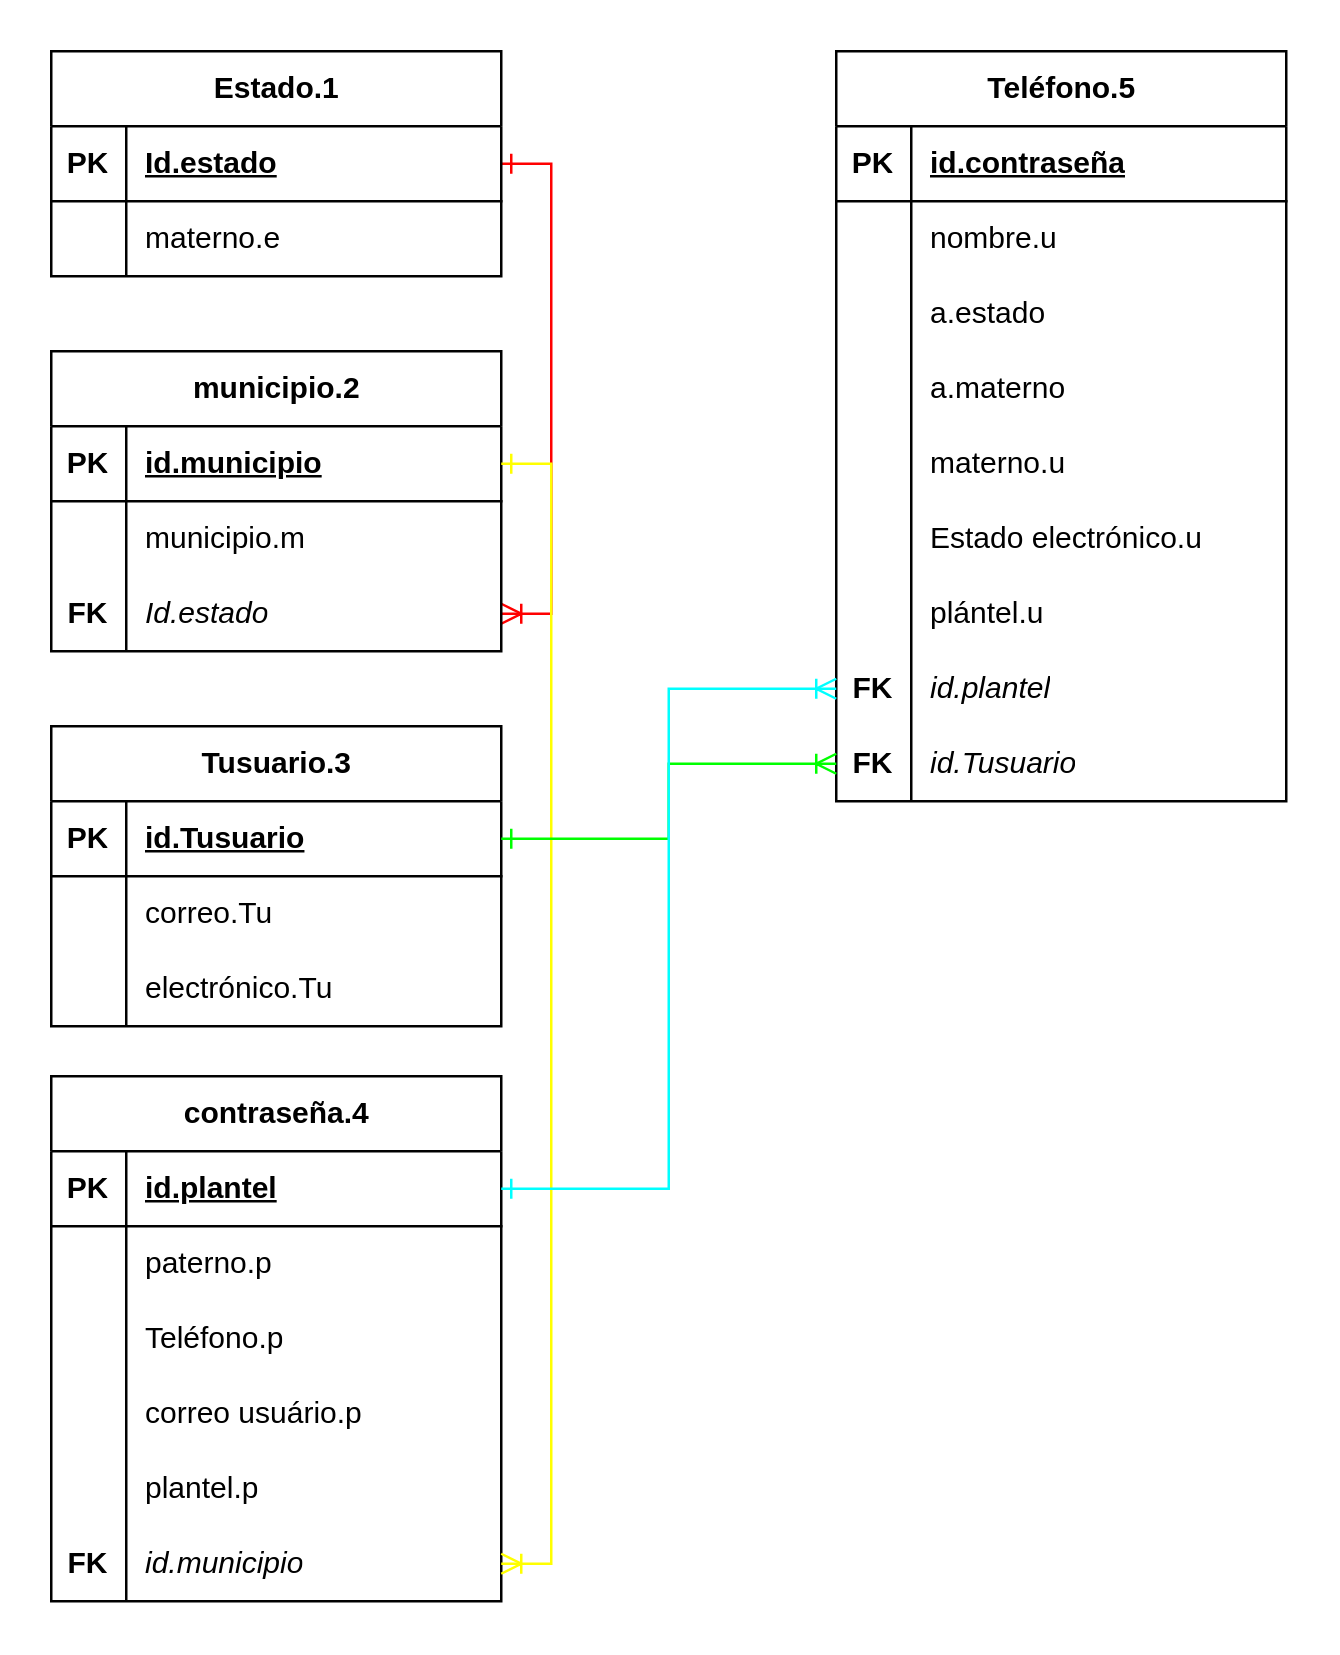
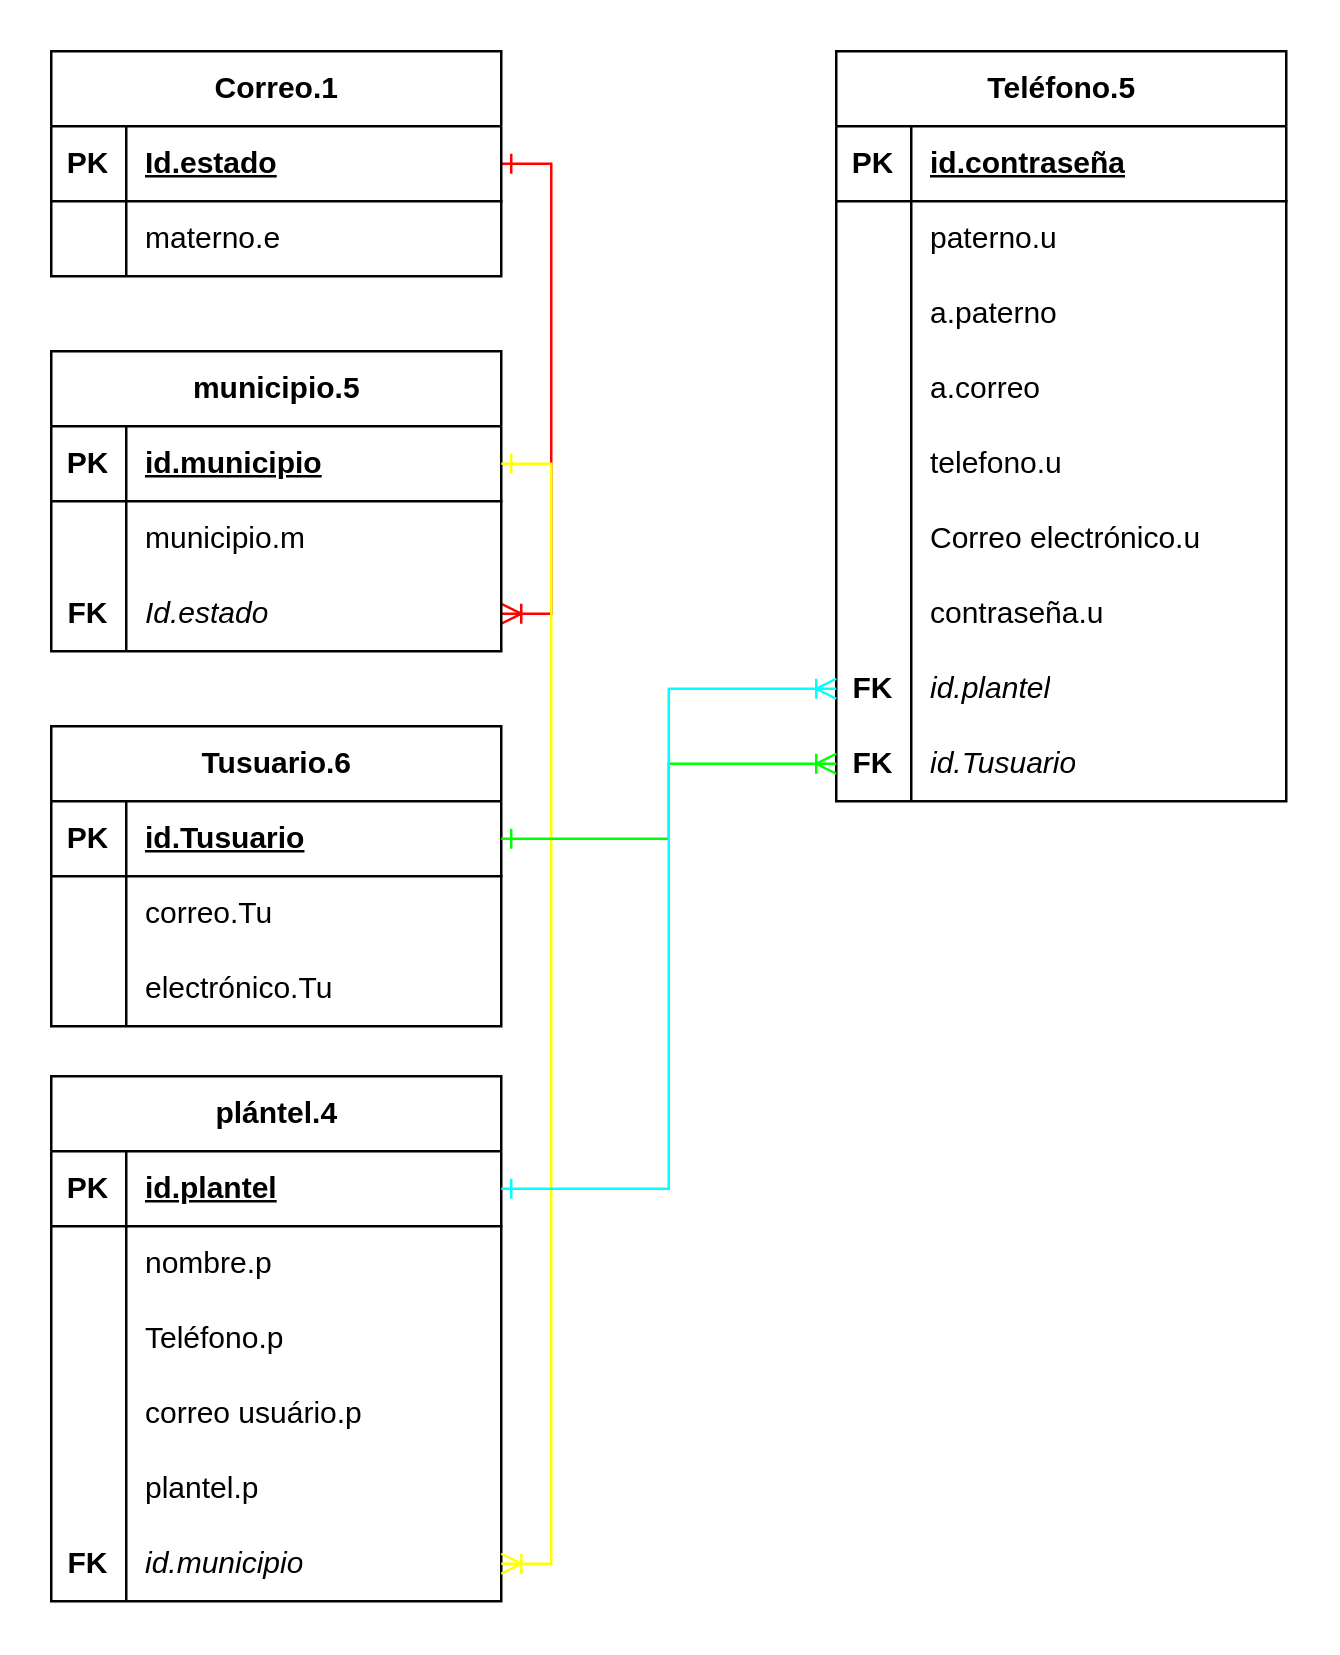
- <mxCell id="3" value="Estado.1" style="shape=table;startSize=30;container=1;collapsible=1;childLayout=tableLayout;fixedRows=1;rowLines=0;fontStyle=1;align=center;resizeLast=1;html=1;" vertex="1" parent="1"><mxGeometry x="20" y="20" width="180" height="90" as="geometry" /></mxCell>
+ <mxCell id="3" value="Correo.1" style="shape=table;startSize=30;container=1;collapsible=1;childLayout=tableLayout;fixedRows=1;rowLines=0;fontStyle=1;align=center;resizeLast=1;html=1;" vertex="1" parent="1"><mxGeometry x="20" y="20" width="180" height="90" as="geometry" /></mxCell>
- <mxCell id="56" value="nombre.u" style="shape=partialRectangle;connectable=0;fillColor=none;top=0;left=0;bottom=0;right=0;align=left;spacingLeft=6;overflow=hidden;whiteSpace=wrap;html=1;" vertex="1" parent="54"><mxGeometry x="30" width="150" height="30" as="geometry"><mxRectangle width="150" height="30" as="alternateBounds" /></mxGeometry></mxCell>
+ <mxCell id="56" value="paterno.u" style="shape=partialRectangle;connectable=0;fillColor=none;top=0;left=0;bottom=0;right=0;align=left;spacingLeft=6;overflow=hidden;whiteSpace=wrap;html=1;" vertex="1" parent="54"><mxGeometry x="30" width="150" height="30" as="geometry"><mxRectangle width="150" height="30" as="alternateBounds" /></mxGeometry></mxCell>
- <mxCell id="59" value="a.estado" style="shape=partialRectangle;connectable=0;fillColor=none;top=0;left=0;bottom=0;right=0;align=left;spacingLeft=6;overflow=hidden;whiteSpace=wrap;html=1;" vertex="1" parent="57"><mxGeometry x="30" width="150" height="30" as="geometry"><mxRectangle width="150" height="30" as="alternateBounds" /></mxGeometry></mxCell>
+ <mxCell id="59" value="a.paterno" style="shape=partialRectangle;connectable=0;fillColor=none;top=0;left=0;bottom=0;right=0;align=left;spacingLeft=6;overflow=hidden;whiteSpace=wrap;html=1;" vertex="1" parent="57"><mxGeometry x="30" width="150" height="30" as="geometry"><mxRectangle width="150" height="30" as="alternateBounds" /></mxGeometry></mxCell>
- <mxCell id="10" value="municipio.2" style="shape=table;startSize=30;container=1;collapsible=1;childLayout=tableLayout;fixedRows=1;rowLines=0;fontStyle=1;align=center;resizeLast=1;html=1;" vertex="1" parent="1"><mxGeometry x="20" y="140" width="180" height="120" as="geometry" /></mxCell>
+ <mxCell id="10" value="municipio.5" style="shape=table;startSize=30;container=1;collapsible=1;childLayout=tableLayout;fixedRows=1;rowLines=0;fontStyle=1;align=center;resizeLast=1;html=1;" vertex="1" parent="1"><mxGeometry x="20" y="140" width="180" height="120" as="geometry" /></mxCell>
- <mxCell id="62" value="a.materno" style="shape=partialRectangle;connectable=0;fillColor=none;top=0;left=0;bottom=0;right=0;align=left;spacingLeft=6;overflow=hidden;whiteSpace=wrap;html=1;" vertex="1" parent="60"><mxGeometry x="30" width="150" height="30" as="geometry"><mxRectangle width="150" height="30" as="alternateBounds" /></mxGeometry></mxCell>
+ <mxCell id="62" value="a.correo" style="shape=partialRectangle;connectable=0;fillColor=none;top=0;left=0;bottom=0;right=0;align=left;spacingLeft=6;overflow=hidden;whiteSpace=wrap;html=1;" vertex="1" parent="60"><mxGeometry x="30" width="150" height="30" as="geometry"><mxRectangle width="150" height="30" as="alternateBounds" /></mxGeometry></mxCell>
- <mxCell id="65" value="materno.u" style="shape=partialRectangle;connectable=0;fillColor=none;top=0;left=0;bottom=0;right=0;align=left;spacingLeft=6;overflow=hidden;whiteSpace=wrap;html=1;" vertex="1" parent="63"><mxGeometry x="30" width="150" height="30" as="geometry"><mxRectangle width="150" height="30" as="alternateBounds" /></mxGeometry></mxCell>
+ <mxCell id="65" value="telefono.u" style="shape=partialRectangle;connectable=0;fillColor=none;top=0;left=0;bottom=0;right=0;align=left;spacingLeft=6;overflow=hidden;whiteSpace=wrap;html=1;" vertex="1" parent="63"><mxGeometry x="30" width="150" height="30" as="geometry"><mxRectangle width="150" height="30" as="alternateBounds" /></mxGeometry></mxCell>
- <mxCell id="68" value="Estado electrónico.u" style="shape=partialRectangle;connectable=0;fillColor=none;top=0;left=0;bottom=0;right=0;align=left;spacingLeft=6;overflow=hidden;whiteSpace=wrap;html=1;" vertex="1" parent="66"><mxGeometry x="30" width="150" height="30" as="geometry"><mxRectangle width="150" height="30" as="alternateBounds" /></mxGeometry></mxCell>
+ <mxCell id="68" value="Correo electrónico.u" style="shape=partialRectangle;connectable=0;fillColor=none;top=0;left=0;bottom=0;right=0;align=left;spacingLeft=6;overflow=hidden;whiteSpace=wrap;html=1;" vertex="1" parent="66"><mxGeometry x="30" width="150" height="30" as="geometry"><mxRectangle width="150" height="30" as="alternateBounds" /></mxGeometry></mxCell>
- <mxCell id="71" value="plántel.u" style="shape=partialRectangle;connectable=0;fillColor=none;top=0;left=0;bottom=0;right=0;align=left;spacingLeft=6;overflow=hidden;whiteSpace=wrap;html=1;" vertex="1" parent="69"><mxGeometry x="30" width="150" height="30" as="geometry"><mxRectangle width="150" height="30" as="alternateBounds" /></mxGeometry></mxCell>
+ <mxCell id="71" value="contraseña.u" style="shape=partialRectangle;connectable=0;fillColor=none;top=0;left=0;bottom=0;right=0;align=left;spacingLeft=6;overflow=hidden;whiteSpace=wrap;html=1;" vertex="1" parent="69"><mxGeometry x="30" width="150" height="30" as="geometry"><mxRectangle width="150" height="30" as="alternateBounds" /></mxGeometry></mxCell>
- <mxCell id="20" value="Tusuario.3" style="shape=table;startSize=30;container=1;collapsible=1;childLayout=tableLayout;fixedRows=1;rowLines=0;fontStyle=1;align=center;resizeLast=1;html=1;" vertex="1" parent="1"><mxGeometry x="20" y="290" width="180" height="120" as="geometry" /></mxCell>
+ <mxCell id="20" value="Tusuario.6" style="shape=table;startSize=30;container=1;collapsible=1;childLayout=tableLayout;fixedRows=1;rowLines=0;fontStyle=1;align=center;resizeLast=1;html=1;" vertex="1" parent="1"><mxGeometry x="20" y="290" width="180" height="120" as="geometry" /></mxCell>
- <mxCell id="30" value="contraseña.4" style="shape=table;startSize=30;container=1;collapsible=1;childLayout=tableLayout;fixedRows=1;rowLines=0;fontStyle=1;align=center;resizeLast=1;html=1;" vertex="1" parent="1"><mxGeometry x="20" y="430" width="180" height="210" as="geometry" /></mxCell>
+ <mxCell id="30" value="plántel.4" style="shape=table;startSize=30;container=1;collapsible=1;childLayout=tableLayout;fixedRows=1;rowLines=0;fontStyle=1;align=center;resizeLast=1;html=1;" vertex="1" parent="1"><mxGeometry x="20" y="430" width="180" height="210" as="geometry" /></mxCell>
- <mxCell id="36" value="paterno.p" style="shape=partialRectangle;connectable=0;fillColor=none;top=0;left=0;bottom=0;right=0;align=left;spacingLeft=6;overflow=hidden;whiteSpace=wrap;html=1;" vertex="1" parent="34"><mxGeometry x="30" width="150" height="30" as="geometry"><mxRectangle width="150" height="30" as="alternateBounds" /></mxGeometry></mxCell>
+ <mxCell id="36" value="nombre.p" style="shape=partialRectangle;connectable=0;fillColor=none;top=0;left=0;bottom=0;right=0;align=left;spacingLeft=6;overflow=hidden;whiteSpace=wrap;html=1;" vertex="1" parent="34"><mxGeometry x="30" width="150" height="30" as="geometry"><mxRectangle width="150" height="30" as="alternateBounds" /></mxGeometry></mxCell>
